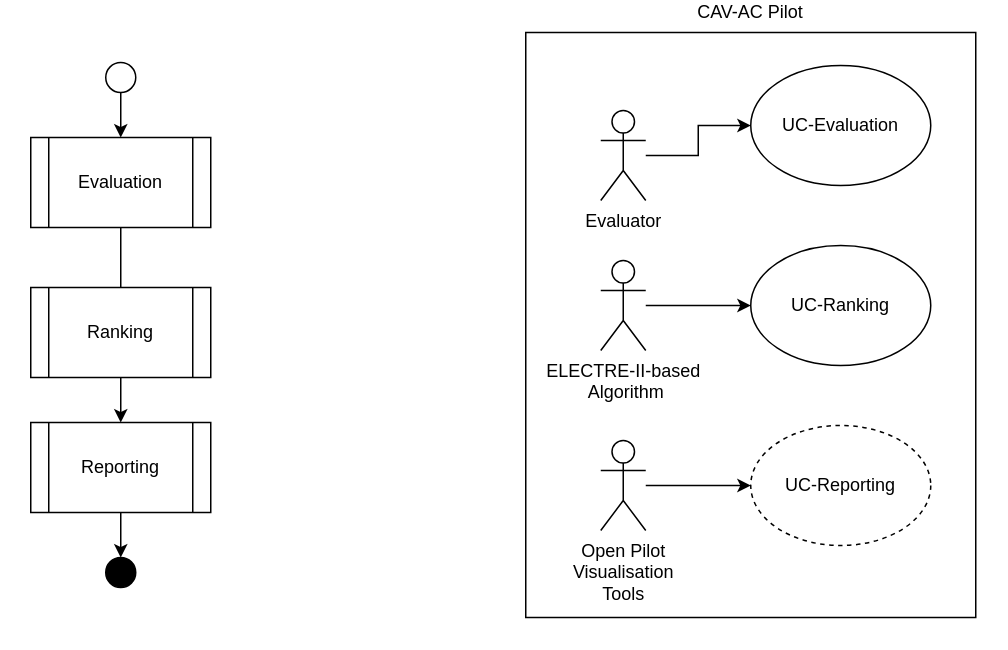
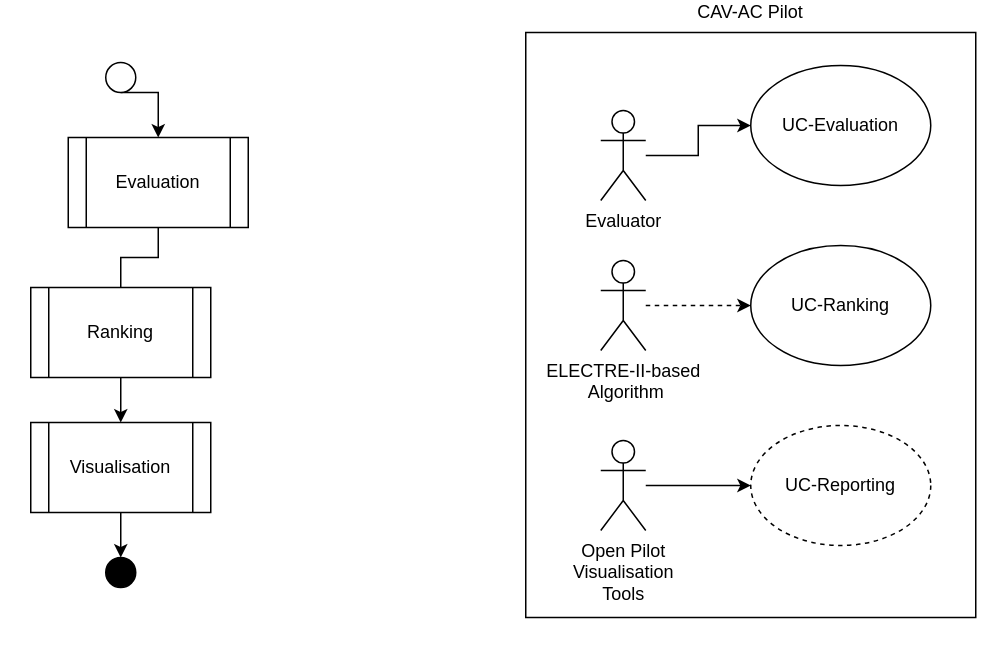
- <mxCell id="5" value="Evaluation" style="shape=process;whiteSpace=wrap;html=1;backgroundOutline=1;" vertex="1" parent="1"><mxGeometry x="20" y="90" width="120" height="60" as="geometry" /></mxCell>
+ <mxCell id="5" value="Evaluation" style="shape=process;whiteSpace=wrap;html=1;backgroundOutline=1;" vertex="1" parent="1"><mxGeometry x="45" y="90" width="120" height="60" as="geometry" /></mxCell>
- <mxCell id="15" style="edgeStyle=orthogonalEdgeStyle;rounded=0;orthogonalLoop=1;jettySize=auto;html=1;entryX=0;entryY=0.5;entryDx=0;entryDy=0;" edge="1" parent="1" source="16" target="14"><mxGeometry relative="1" as="geometry" /></mxCell>
+ <mxCell id="15" style="edgeStyle=orthogonalEdgeStyle;rounded=0;orthogonalLoop=1;jettySize=auto;html=1;entryX=0;entryY=0.5;entryDx=0;entryDy=0;dashed=1;" edge="1" parent="1" source="16" target="14"><mxGeometry relative="1" as="geometry" /></mxCell>
- <mxCell id="9" value="Reporting" style="shape=process;whiteSpace=wrap;html=1;backgroundOutline=1;" vertex="1" parent="1"><mxGeometry x="20" y="280" width="120" height="60" as="geometry" /></mxCell>
+ <mxCell id="9" value="Visualisation" style="shape=process;whiteSpace=wrap;html=1;backgroundOutline=1;" vertex="1" parent="1"><mxGeometry x="20" y="280" width="120" height="60" as="geometry" /></mxCell>
